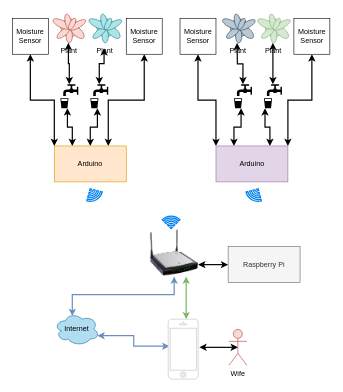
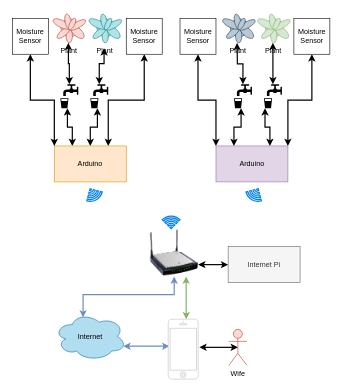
- <mxCell id="2" value="Raspberry Pi" style="rounded=0;whiteSpace=wrap;html=1;fillColor=#f5f5f5;strokeColor=#666666;fontColor=#333333;" parent="1" vertex="1"><mxGeometry x="380" y="411" width="120" height="60" as="geometry" /></mxCell>
+ <mxCell id="2" value="Internet Pi" style="rounded=0;whiteSpace=wrap;html=1;fillColor=#f5f5f5;strokeColor=#666666;fontColor=#333333;" parent="1" vertex="1"><mxGeometry x="380" y="411" width="120" height="60" as="geometry" /></mxCell>
- <mxCell id="24" value="Internet" style="ellipse;shape=cloud;whiteSpace=wrap;html=1;fillColor=#b1ddf0;strokeColor=#10739e;" parent="1" vertex="1"><mxGeometry x="90" y="521" width="75" height="55" as="geometry" /></mxCell>
+ <mxCell id="24" value="Internet" style="ellipse;shape=cloud;whiteSpace=wrap;html=1;fillColor=#b1ddf0;strokeColor=#10739e;" parent="1" vertex="1"><mxGeometry x="90" y="521" width="120" height="80" as="geometry" /></mxCell>
